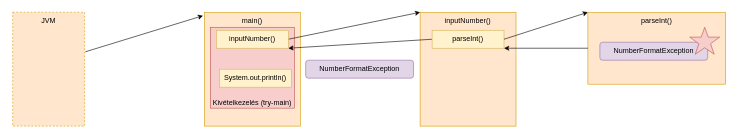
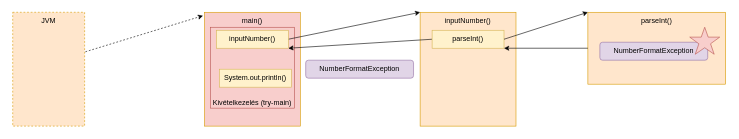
- <mxCell id="2" value="main()" style="rounded=0;whiteSpace=wrap;html=1;verticalAlign=top;fillColor=#ffe6cc;strokeColor=#d79b00;" parent="1" vertex="1"><mxGeometry x="340" y="20" width="160" height="190" as="geometry" /></mxCell>
+ <mxCell id="2" value="main()" style="rounded=0;whiteSpace=wrap;html=1;verticalAlign=top;fillColor=#f8cecc;strokeColor=#d79b00;" parent="1" vertex="1"><mxGeometry x="340" y="20" width="160" height="190" as="geometry" /></mxCell>
- <mxCell id="12" style="rounded=0;orthogonalLoop=1;jettySize=auto;html=1;exitX=1.011;exitY=0.347;exitDx=0;exitDy=0;entryX=-0.015;entryY=0.03;entryDx=0;entryDy=0;entryPerimeter=0;exitPerimeter=0;" parent="1" source="5" target="2" edge="1"><mxGeometry relative="1" as="geometry" /></mxCell>
+ <mxCell id="12" style="rounded=0;orthogonalLoop=1;jettySize=auto;html=1;exitX=1.011;exitY=0.347;exitDx=0;exitDy=0;entryX=-0.015;entryY=0.03;entryDx=0;entryDy=0;entryPerimeter=0;exitPerimeter=0;dashed=1;" parent="1" source="5" target="2" edge="1"><mxGeometry relative="1" as="geometry" /></mxCell>
